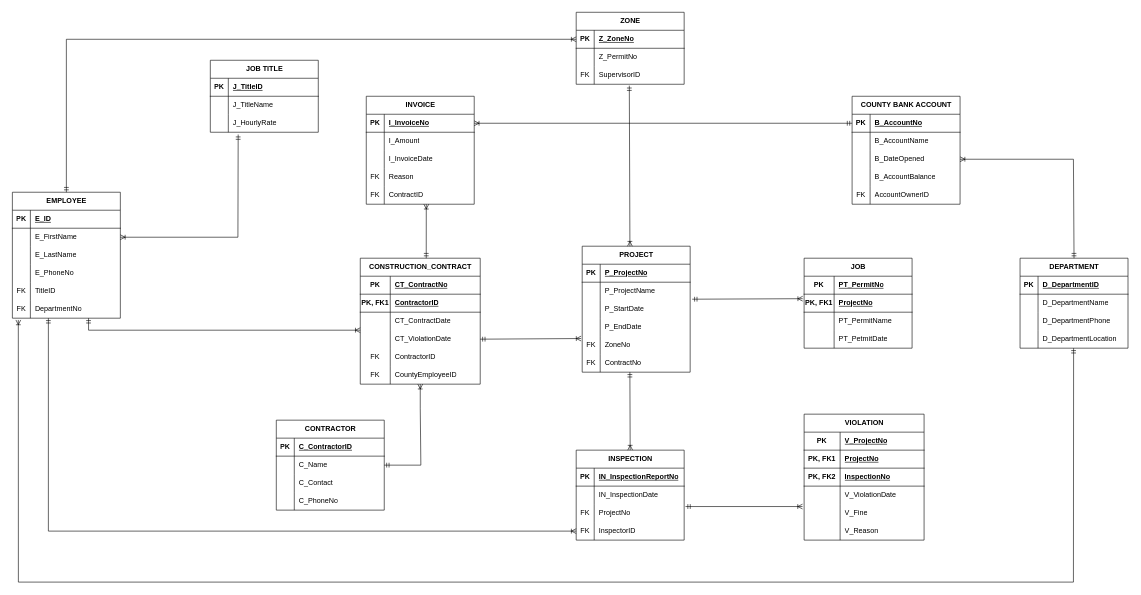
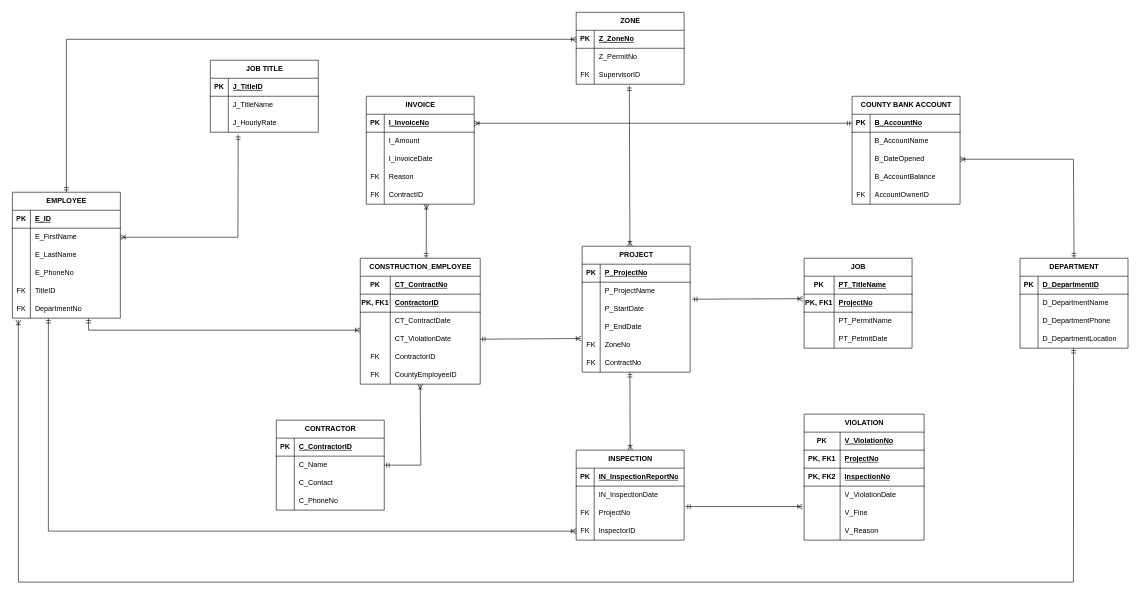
- <mxCell id="60" value="CONSTRUCTION_CONTRACT" style="shape=table;startSize=30;container=1;collapsible=1;childLayout=tableLayout;fixedRows=1;rowLines=0;fontStyle=1;align=center;resizeLast=1;html=1;" parent="1" vertex="1"><mxGeometry x="600" y="430" width="200" height="210" as="geometry" /></mxCell>
+ <mxCell id="60" value="CONSTRUCTION_EMPLOYEE" style="shape=table;startSize=30;container=1;collapsible=1;childLayout=tableLayout;fixedRows=1;rowLines=0;fontStyle=1;align=center;resizeLast=1;html=1;" parent="1" vertex="1"><mxGeometry x="600" y="430" width="200" height="210" as="geometry" /></mxCell>
- <mxCell id="101" value="PT_PermitNo" style="shape=partialRectangle;connectable=0;fillColor=none;top=0;left=0;bottom=0;right=0;align=left;spacingLeft=6;fontStyle=5;overflow=hidden;whiteSpace=wrap;html=1;" parent="99" vertex="1"><mxGeometry x="50" width="130" height="30" as="geometry"><mxRectangle width="130" height="30" as="alternateBounds" /></mxGeometry></mxCell>
+ <mxCell id="101" value="PT_TitleName" style="shape=partialRectangle;connectable=0;fillColor=none;top=0;left=0;bottom=0;right=0;align=left;spacingLeft=6;fontStyle=5;overflow=hidden;whiteSpace=wrap;html=1;" parent="99" vertex="1"><mxGeometry x="50" width="130" height="30" as="geometry"><mxRectangle width="130" height="30" as="alternateBounds" /></mxGeometry></mxCell>
- <mxCell id="146" value="V_ProjectNo" style="shape=partialRectangle;connectable=0;fillColor=none;top=0;left=0;bottom=0;right=0;align=left;spacingLeft=6;fontStyle=5;overflow=hidden;whiteSpace=wrap;html=1;" parent="144" vertex="1"><mxGeometry x="60" width="140" height="30" as="geometry"><mxRectangle width="140" height="30" as="alternateBounds" /></mxGeometry></mxCell>
+ <mxCell id="146" value="V_ViolationNo" style="shape=partialRectangle;connectable=0;fillColor=none;top=0;left=0;bottom=0;right=0;align=left;spacingLeft=6;fontStyle=5;overflow=hidden;whiteSpace=wrap;html=1;" parent="144" vertex="1"><mxGeometry x="60" width="140" height="30" as="geometry"><mxRectangle width="140" height="30" as="alternateBounds" /></mxGeometry></mxCell>
